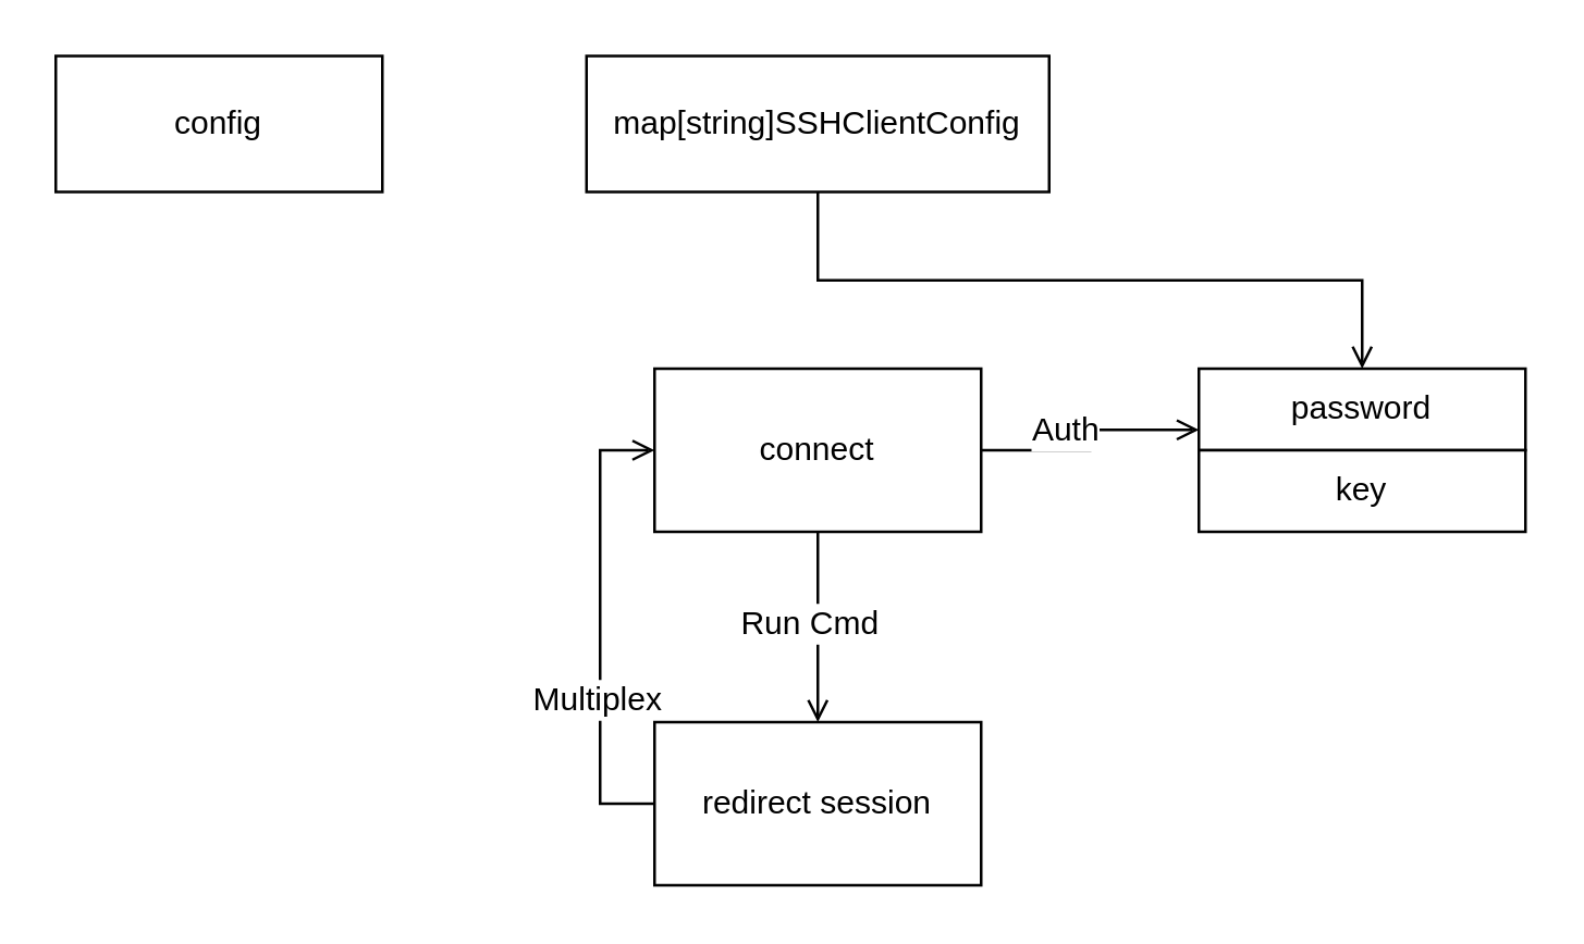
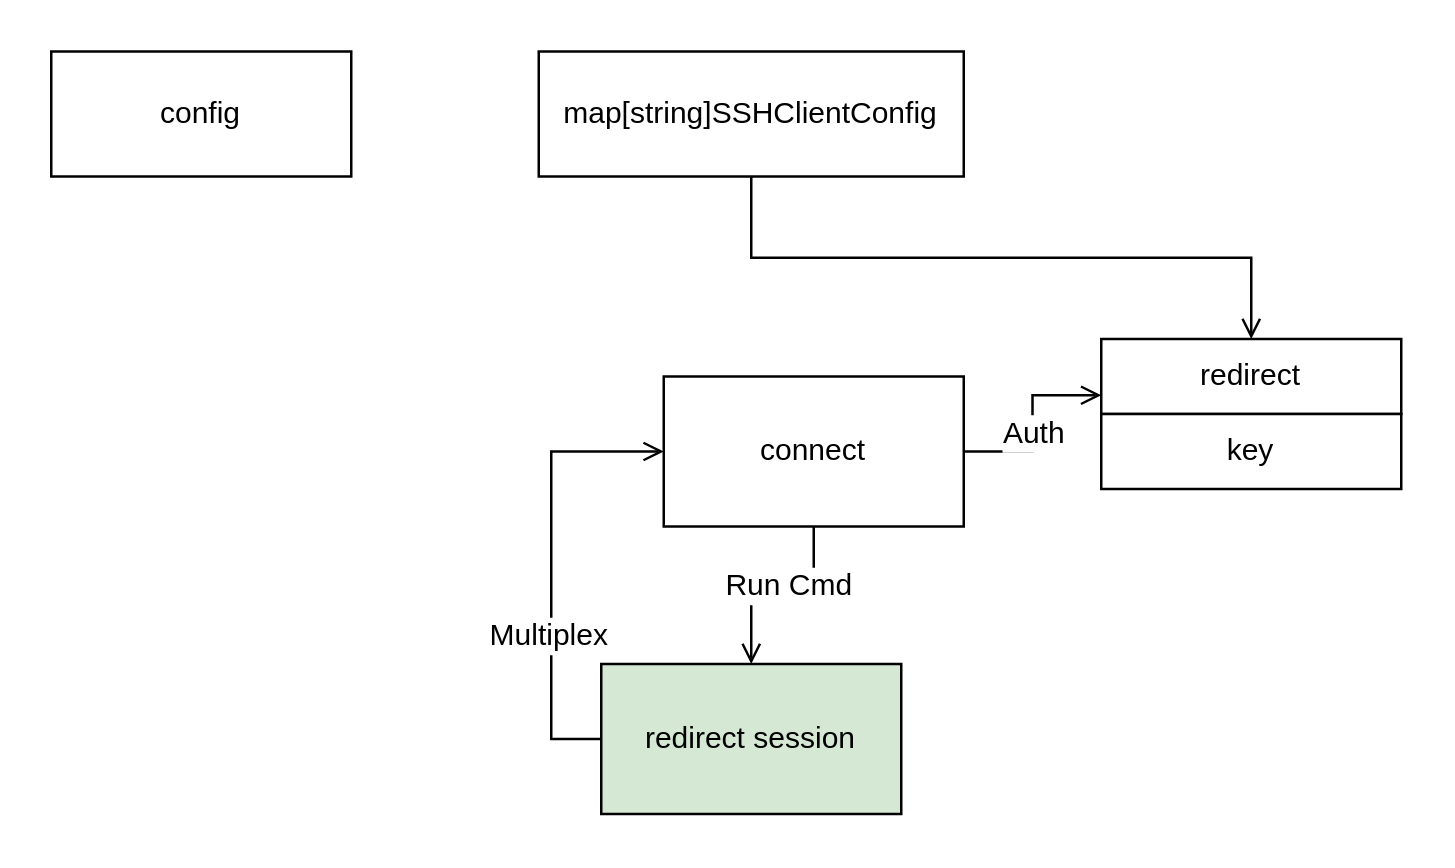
- <mxCell id="2" value="password" style="rounded=0;whiteSpace=wrap;html=1;" vertex="1" parent="1"><mxGeometry x="440" y="135" width="120" height="30" as="geometry" /></mxCell>
+ <mxCell id="2" value="redirect" style="rounded=0;whiteSpace=wrap;html=1;" vertex="1" parent="1"><mxGeometry x="440" y="135" width="120" height="30" as="geometry" /></mxCell>
- <mxCell id="9" value="connect" style="rounded=0;whiteSpace=wrap;html=1;" vertex="1" parent="1"><mxGeometry x="240" y="135" width="120" height="60" as="geometry" /></mxCell>
+ <mxCell id="9" value="connect" style="rounded=0;whiteSpace=wrap;html=1;" vertex="1" parent="1"><mxGeometry x="265" y="150" width="120" height="60" as="geometry" /></mxCell>
- <mxCell id="12" value="redirect session" style="rounded=0;whiteSpace=wrap;html=1;" vertex="1" parent="1"><mxGeometry x="240" y="265" width="120" height="60" as="geometry" /></mxCell>
+ <mxCell id="12" value="redirect session" style="rounded=0;whiteSpace=wrap;html=1;fillColor=#d5e8d4;" vertex="1" parent="1"><mxGeometry x="240" y="265" width="120" height="60" as="geometry" /></mxCell>
